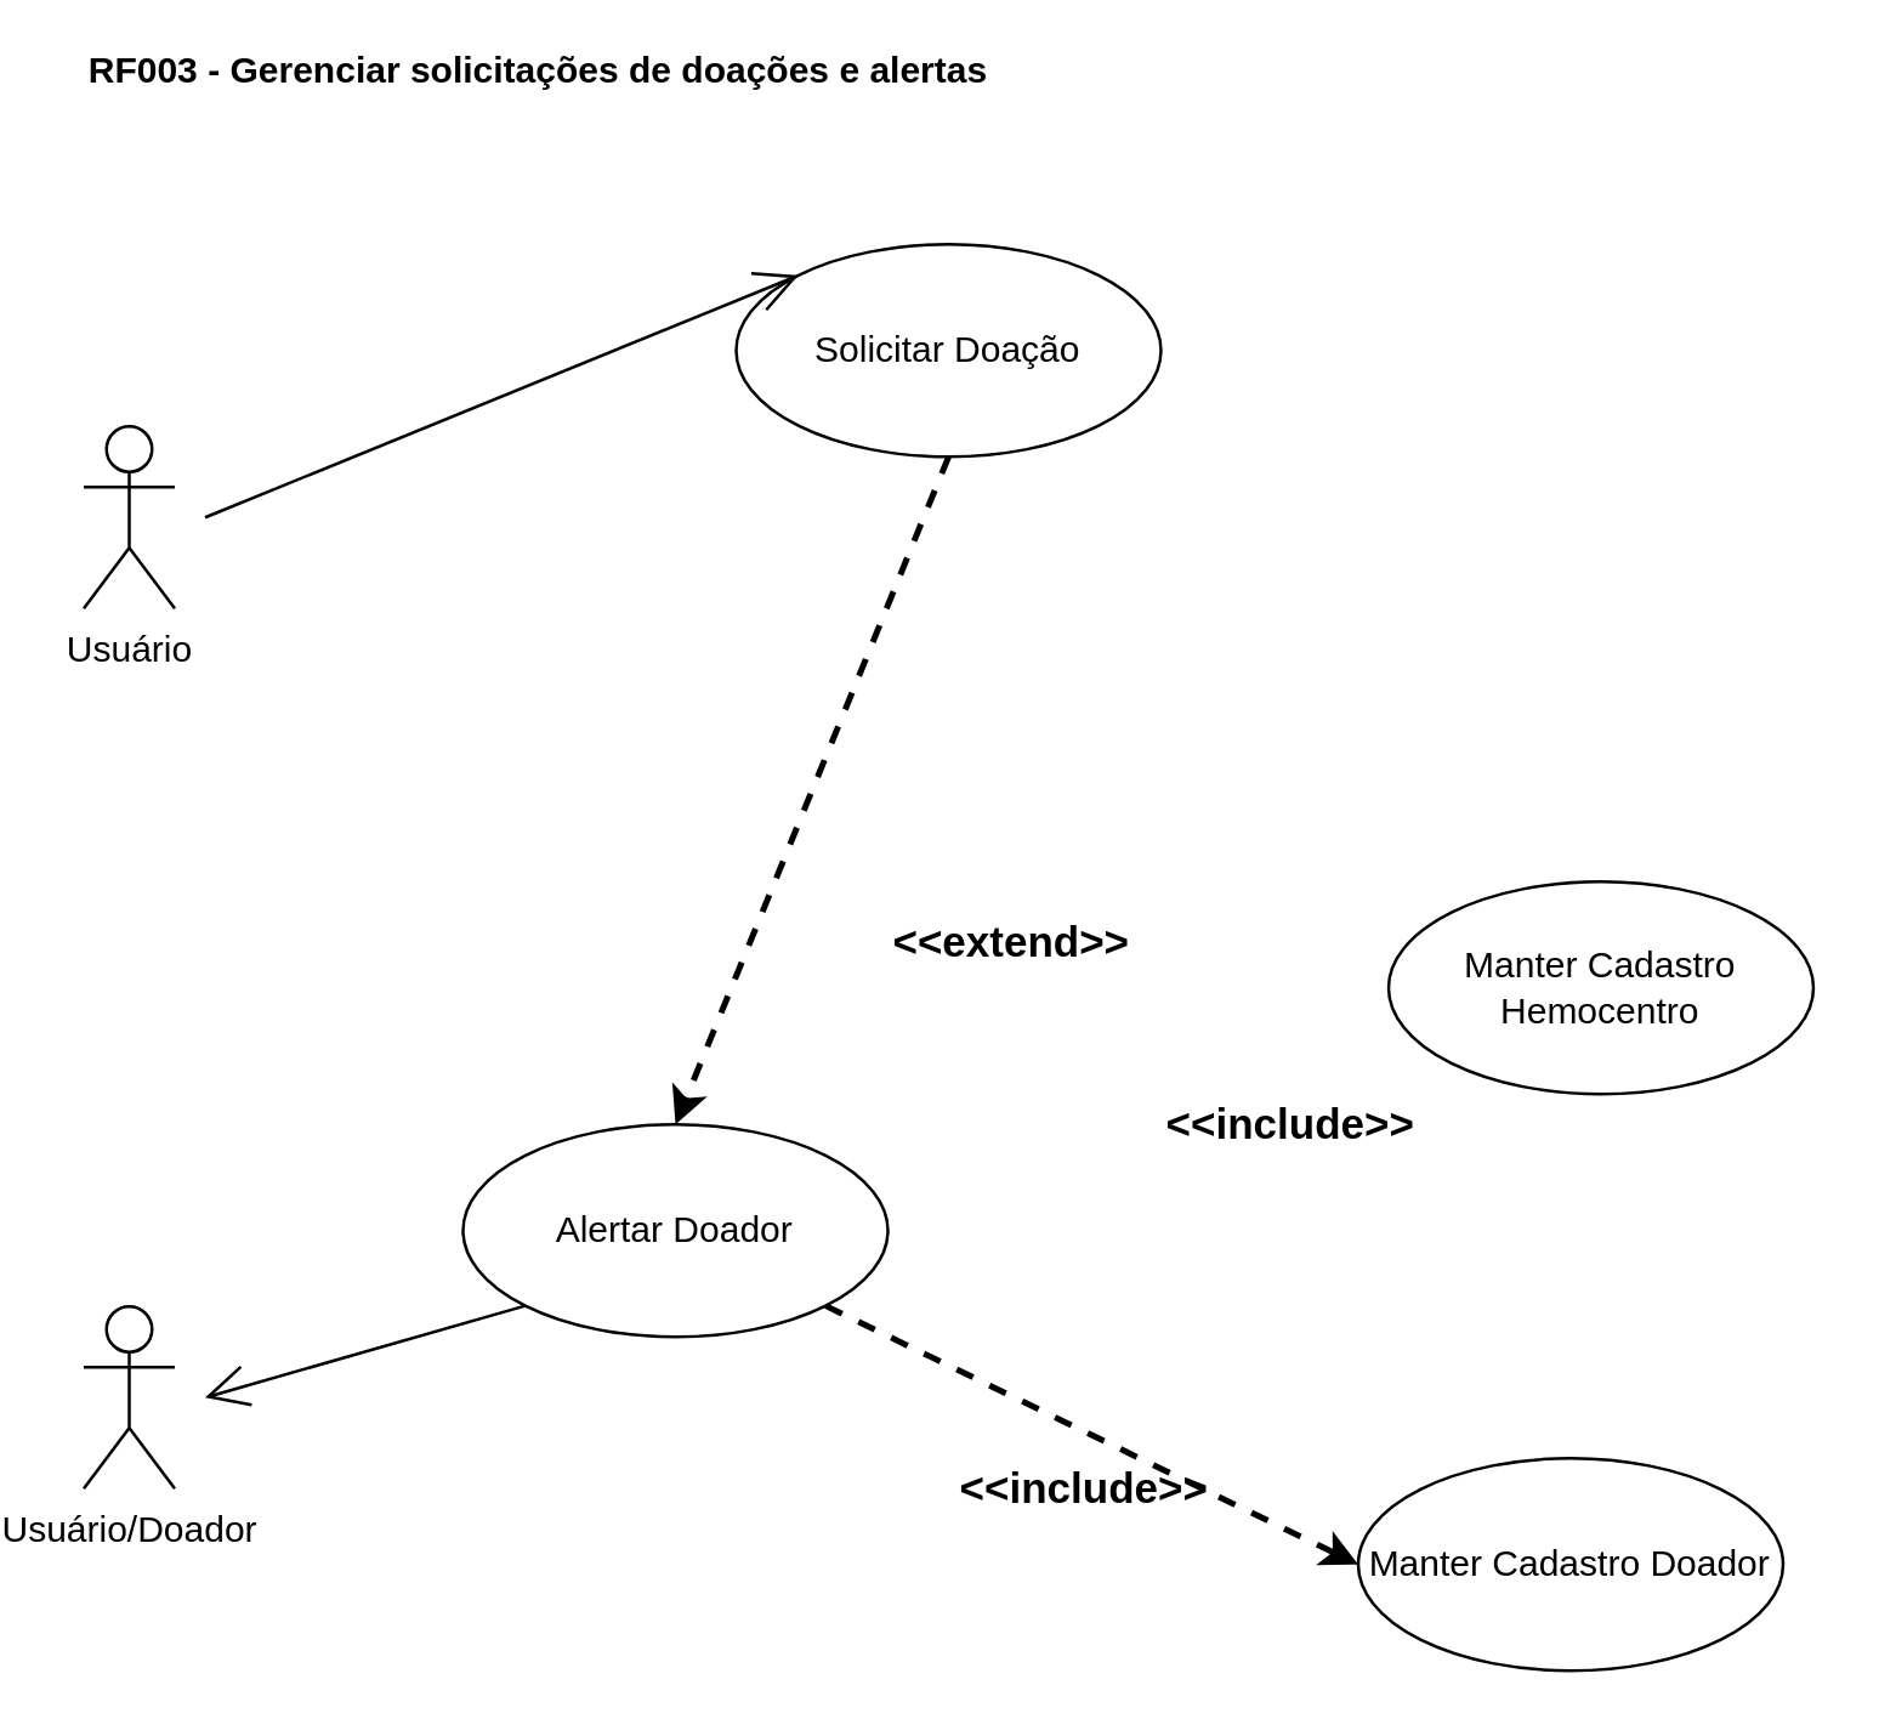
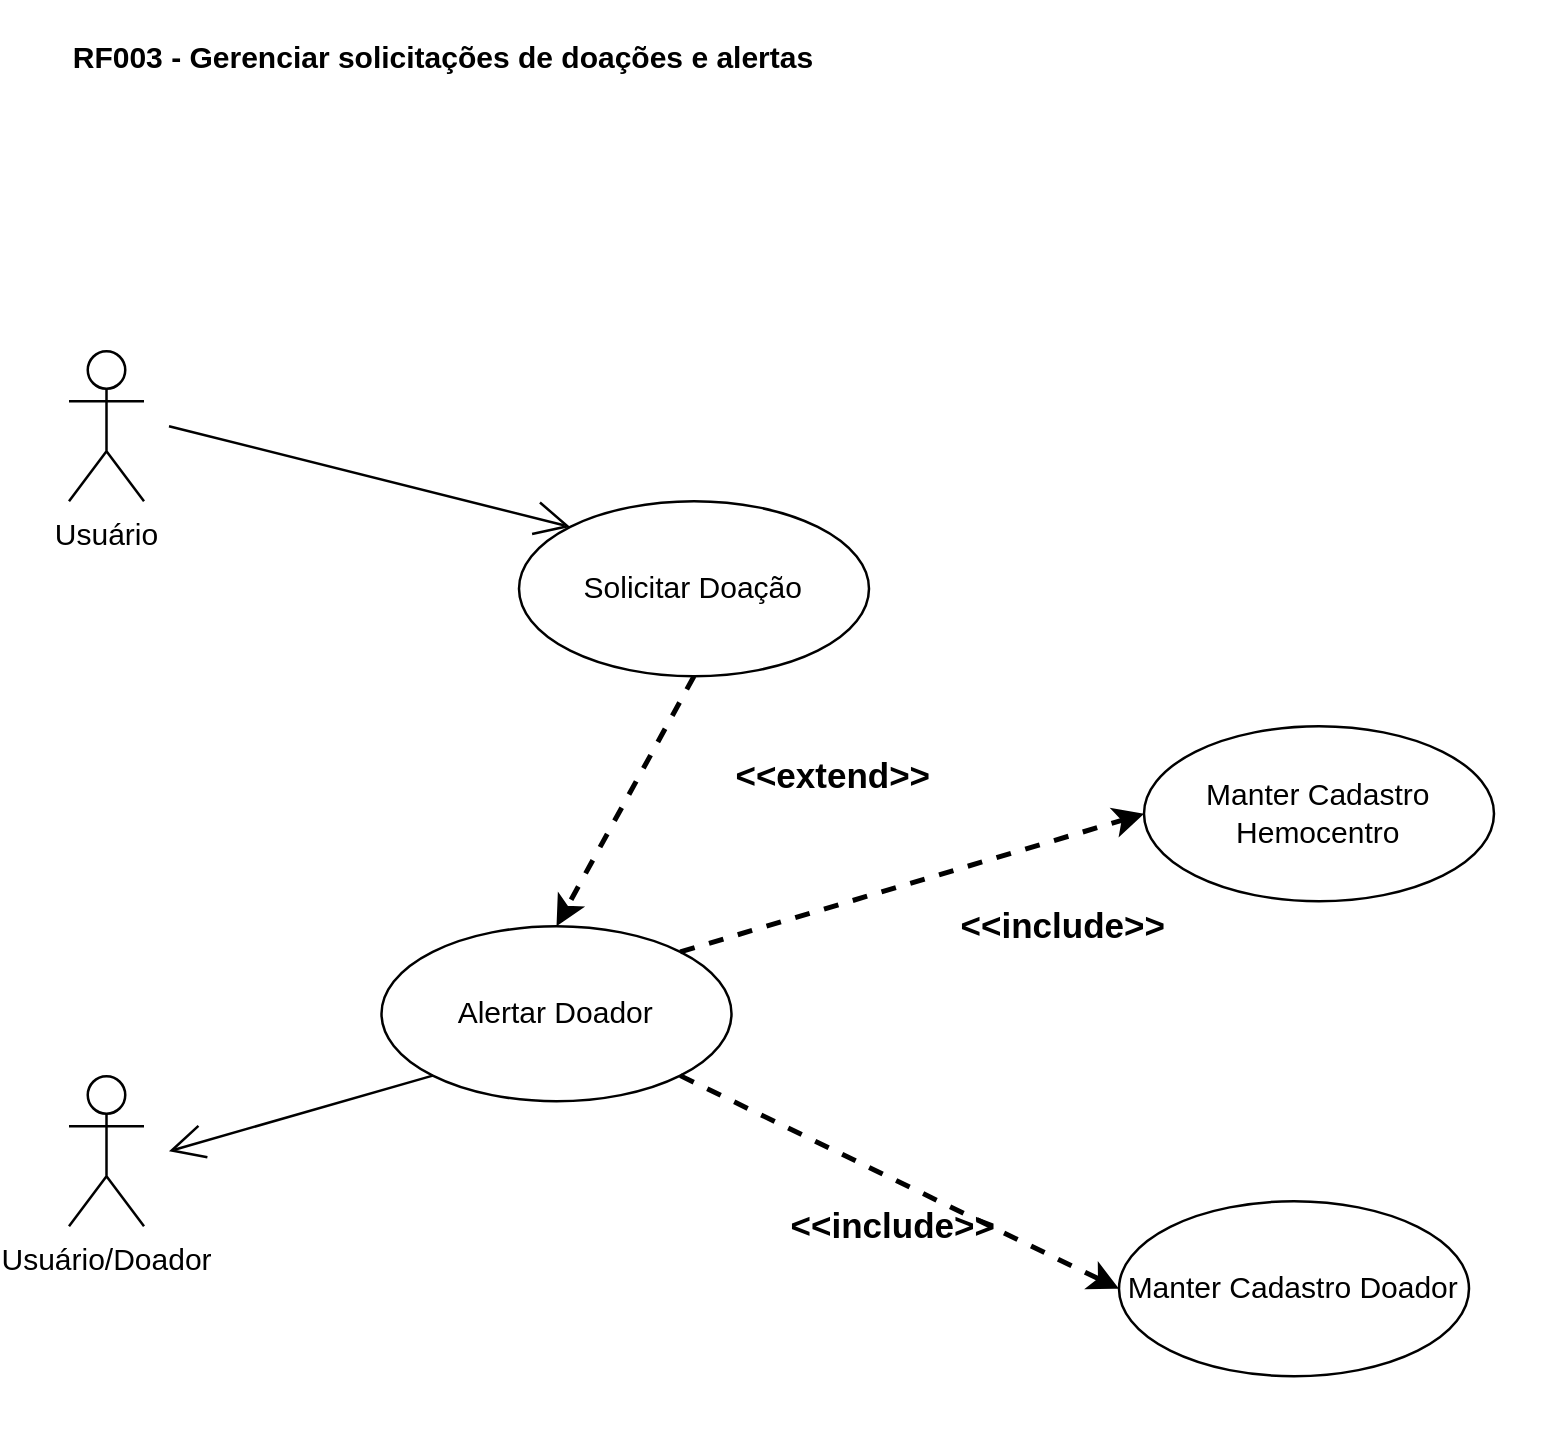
- <mxCell id="3" value="Solicitar Doação" style="ellipse;whiteSpace=wrap;html=1;" parent="1" vertex="1"><mxGeometry x="235" y="80" width="140" height="70" as="geometry" /></mxCell>
+ <mxCell id="3" value="Solicitar Doação" style="ellipse;whiteSpace=wrap;html=1;" parent="1" vertex="1"><mxGeometry x="200" y="200" width="140" height="70" as="geometry" /></mxCell>
+ <mxCell id="14" style="edgeStyle=none;rounded=1;orthogonalLoop=1;jettySize=auto;html=1;exitX=1;exitY=0;exitDx=0;exitDy=0;dashed=1;startArrow=none;startFill=0;strokeWidth=2;entryX=0;entryY=0.5;entryDx=0;entryDy=0;" edge="1" parent="1" source="7" target="9"><mxGeometry relative="1" as="geometry"><mxPoint x="430" y="470" as="targetPoint" /><mxPoint x="420" y="370" as="sourcePoint" /></mxGeometry></mxCell>
